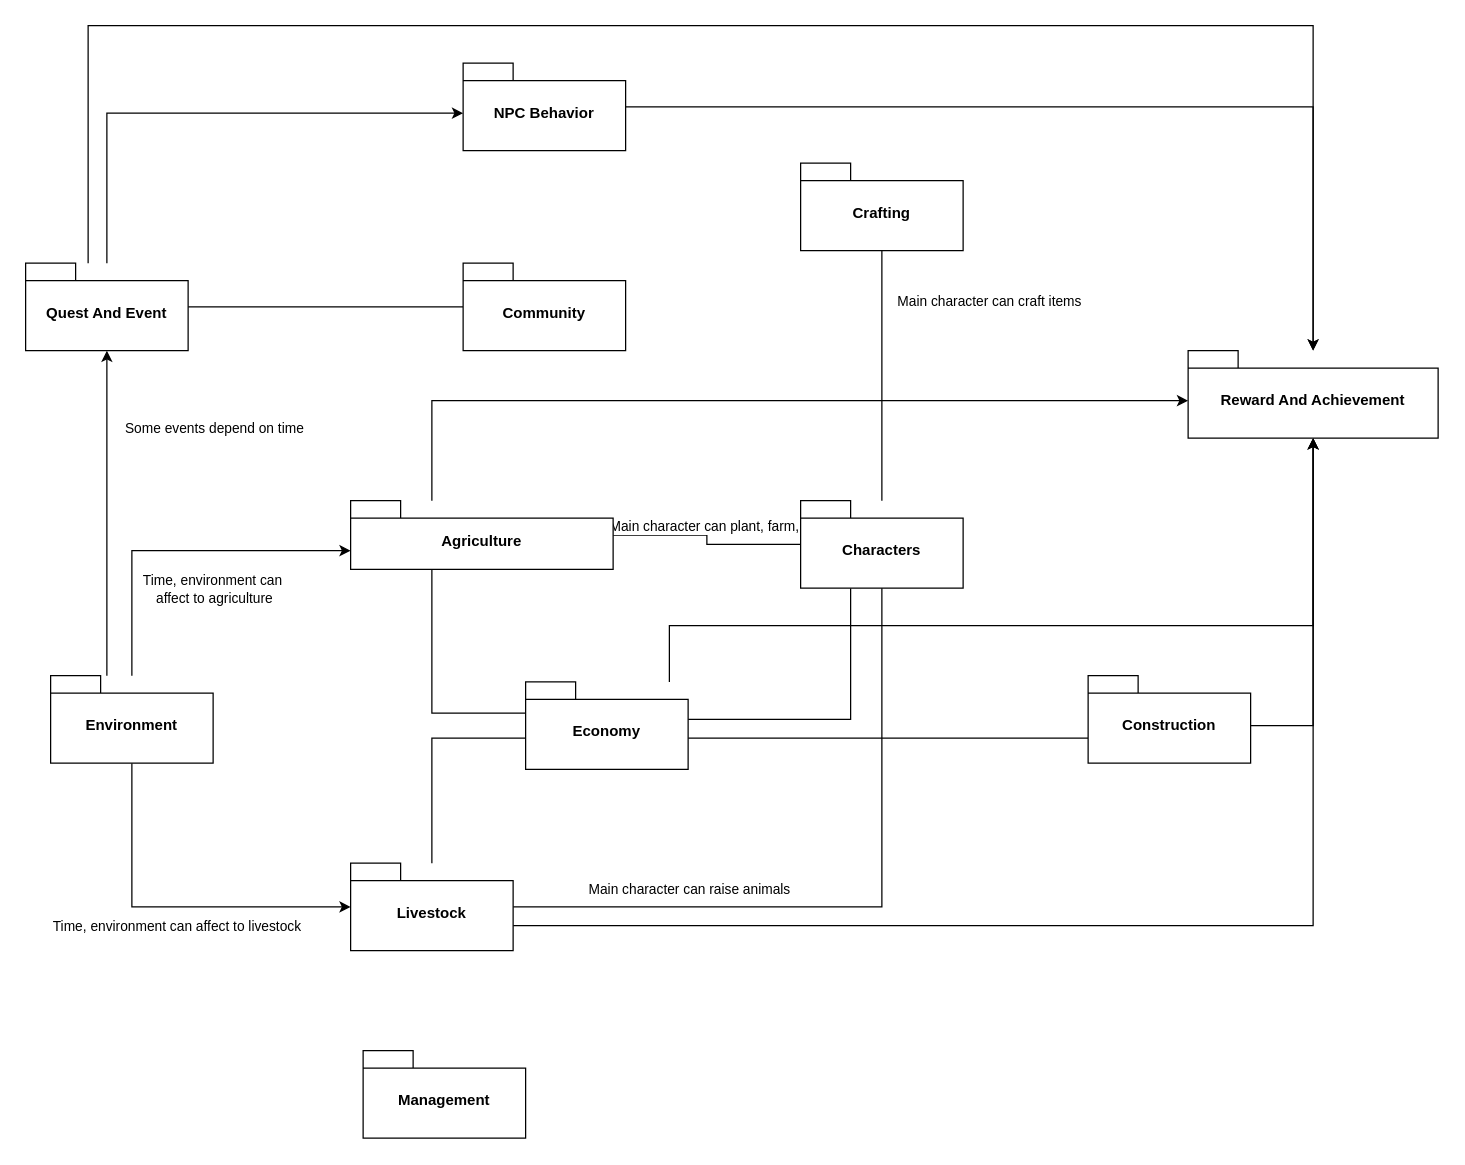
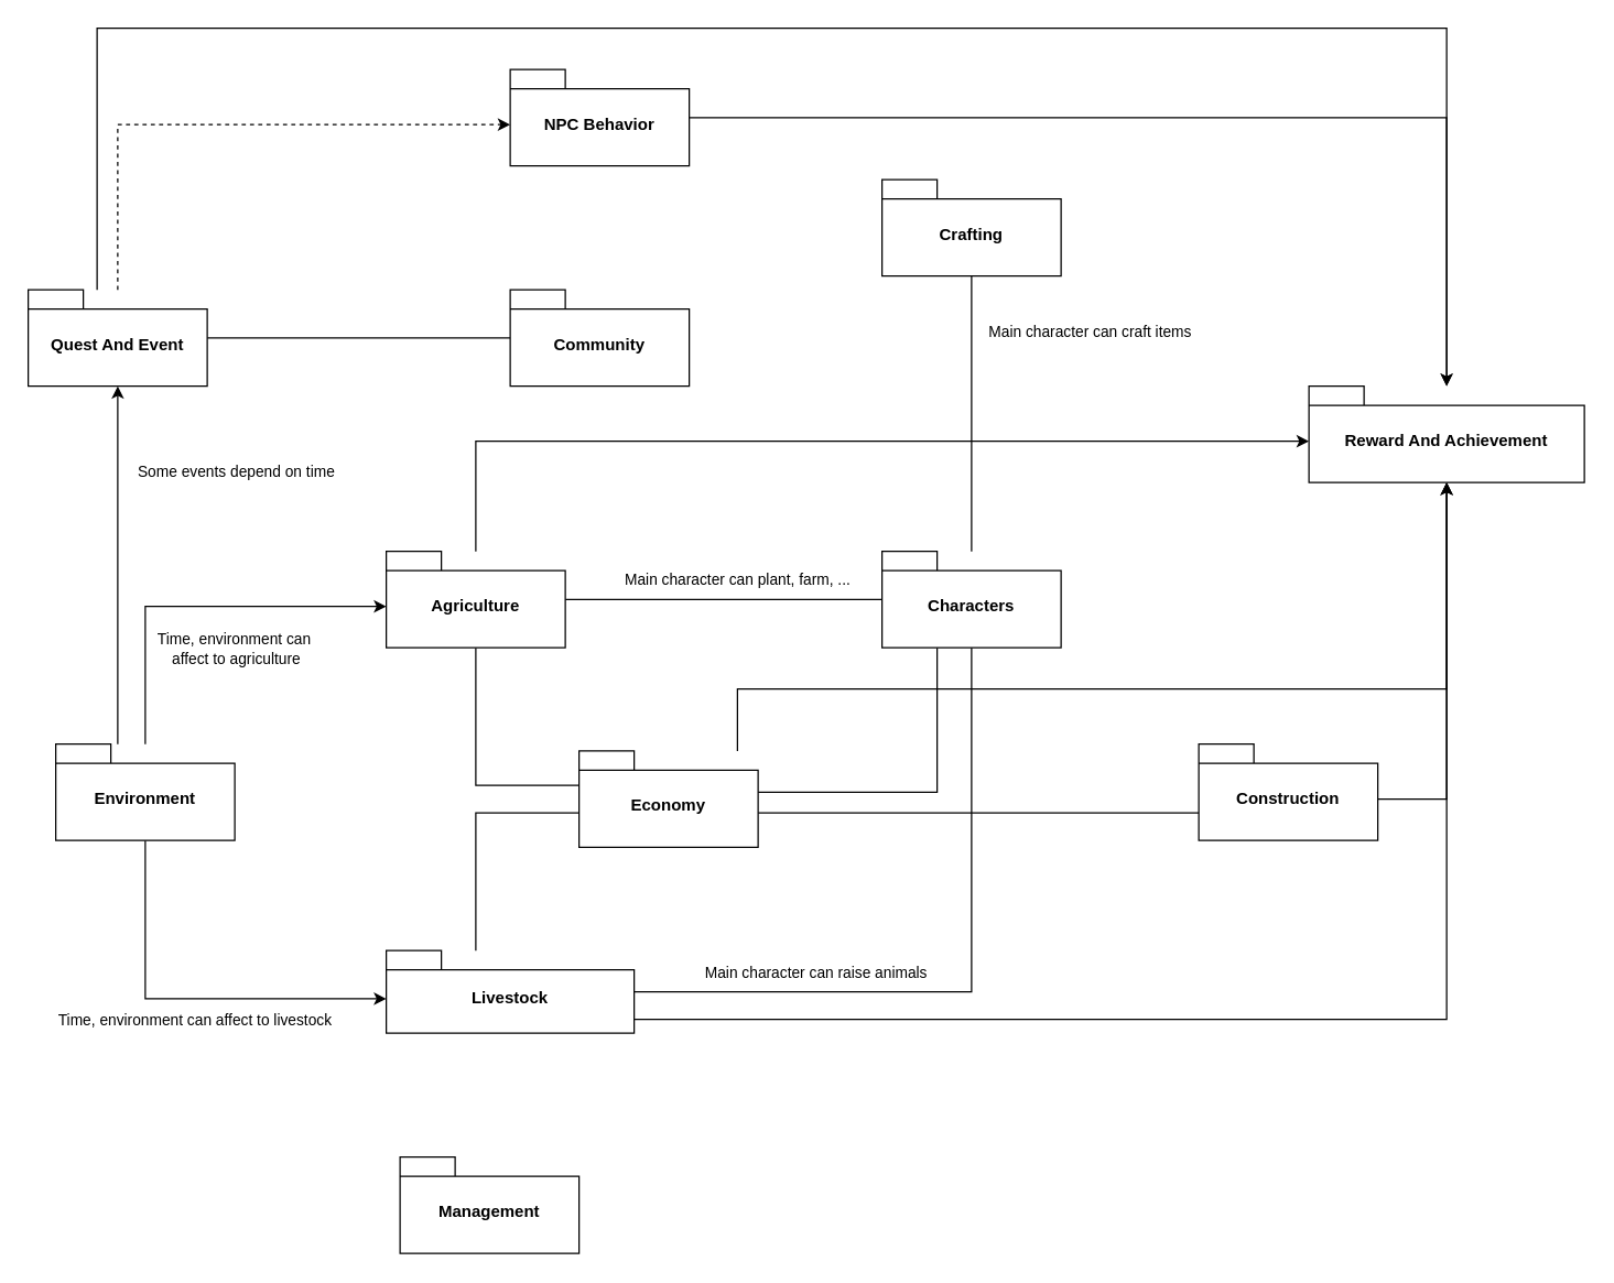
- <mxCell id="15" style="edgeStyle=orthogonalEdgeStyle;rounded=0;orthogonalLoop=1;jettySize=auto;html=1;" parent="1" source="17" target="33" edge="1"><mxGeometry relative="1" as="geometry"><Array as="points"><mxPoint x="85" y="90" /></Array></mxGeometry></mxCell>
+ <mxCell id="15" style="edgeStyle=orthogonalEdgeStyle;rounded=0;orthogonalLoop=1;jettySize=auto;html=1;dashed=1;" parent="1" source="17" target="33" edge="1"><mxGeometry relative="1" as="geometry"><Array as="points"><mxPoint x="85" y="90" /></Array></mxGeometry></mxCell>
- <mxCell id="11" value="Agriculture" style="shape=folder;fontStyle=1;spacingTop=10;tabWidth=40;tabHeight=14;tabPosition=left;html=1;whiteSpace=wrap;" parent="1" vertex="1"><mxGeometry x="280" y="400" width="210" height="55" as="geometry" /></mxCell>
+ <mxCell id="11" value="Agriculture" style="shape=folder;fontStyle=1;spacingTop=10;tabWidth=40;tabHeight=14;tabPosition=left;html=1;whiteSpace=wrap;" parent="1" vertex="1"><mxGeometry x="280" y="400" width="130" height="70" as="geometry" /></mxCell>
- <mxCell id="22" value="Livestock" style="shape=folder;fontStyle=1;spacingTop=10;tabWidth=40;tabHeight=14;tabPosition=left;html=1;whiteSpace=wrap;" parent="1" vertex="1"><mxGeometry x="280" y="690" width="130" height="70" as="geometry" /></mxCell>
+ <mxCell id="22" value="Livestock" style="shape=folder;fontStyle=1;spacingTop=10;tabWidth=40;tabHeight=14;tabPosition=left;html=1;whiteSpace=wrap;" parent="1" vertex="1"><mxGeometry x="280" y="690" width="180" height="60" as="geometry" /></mxCell>
